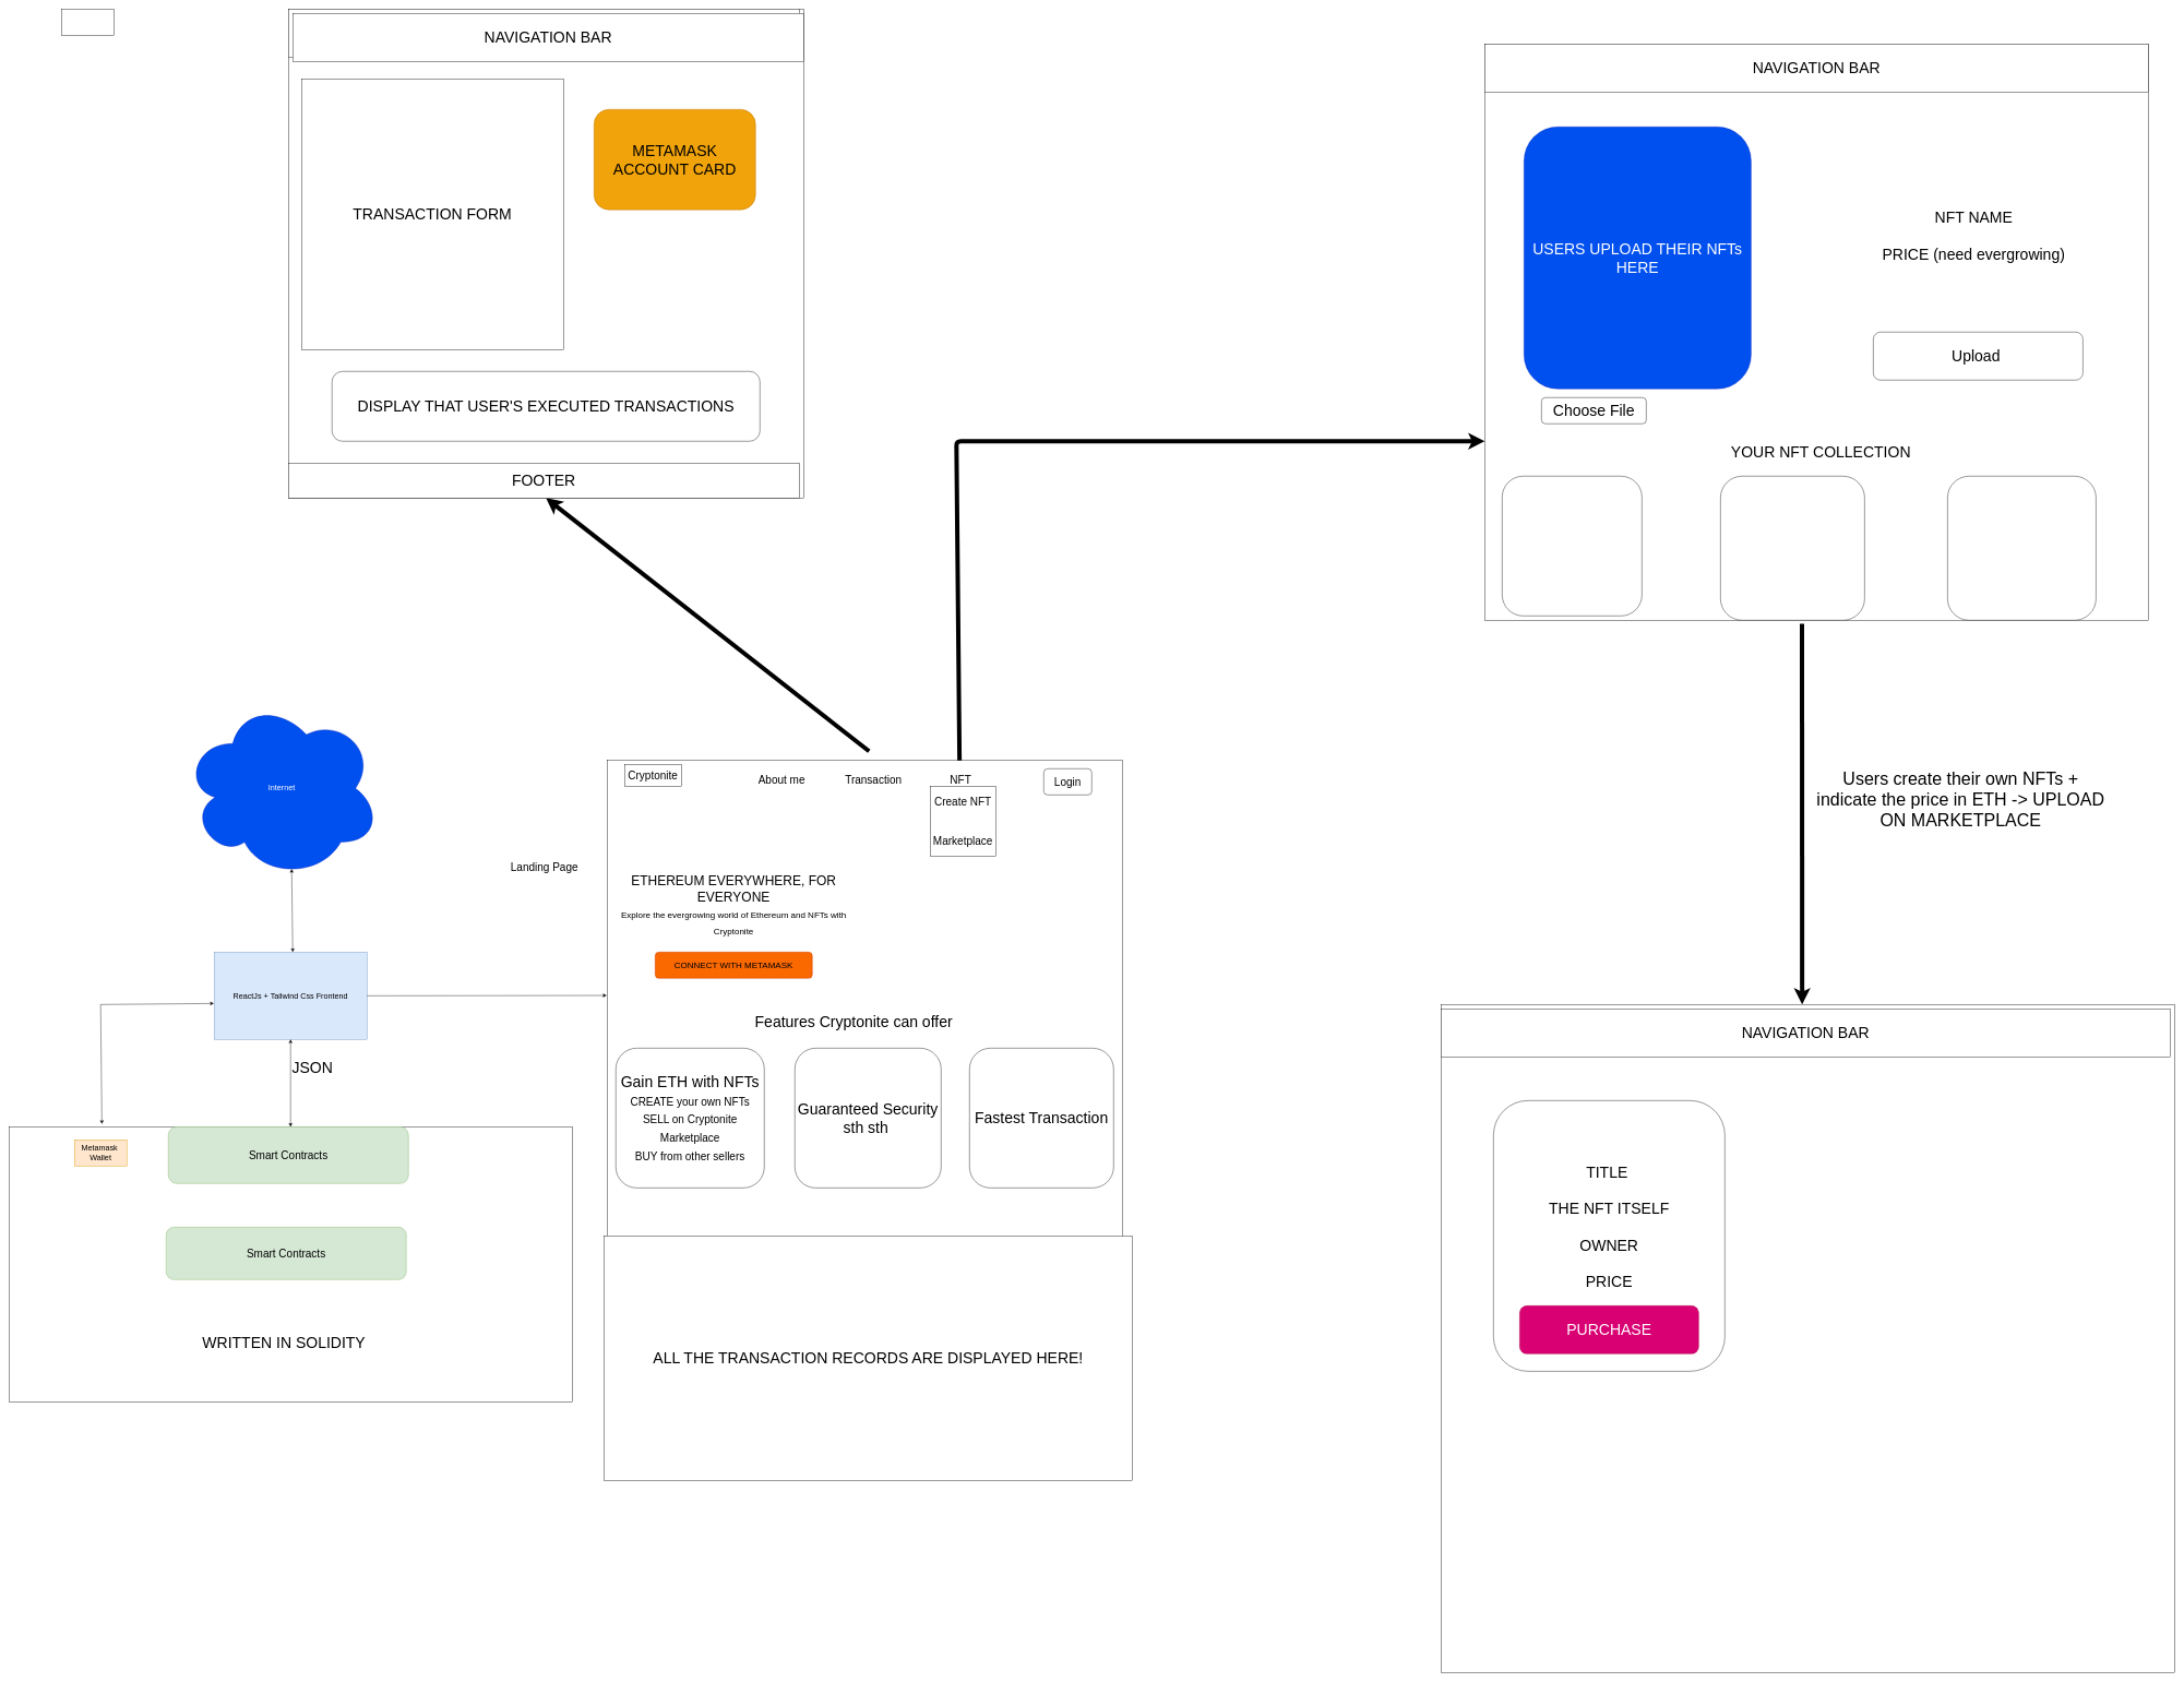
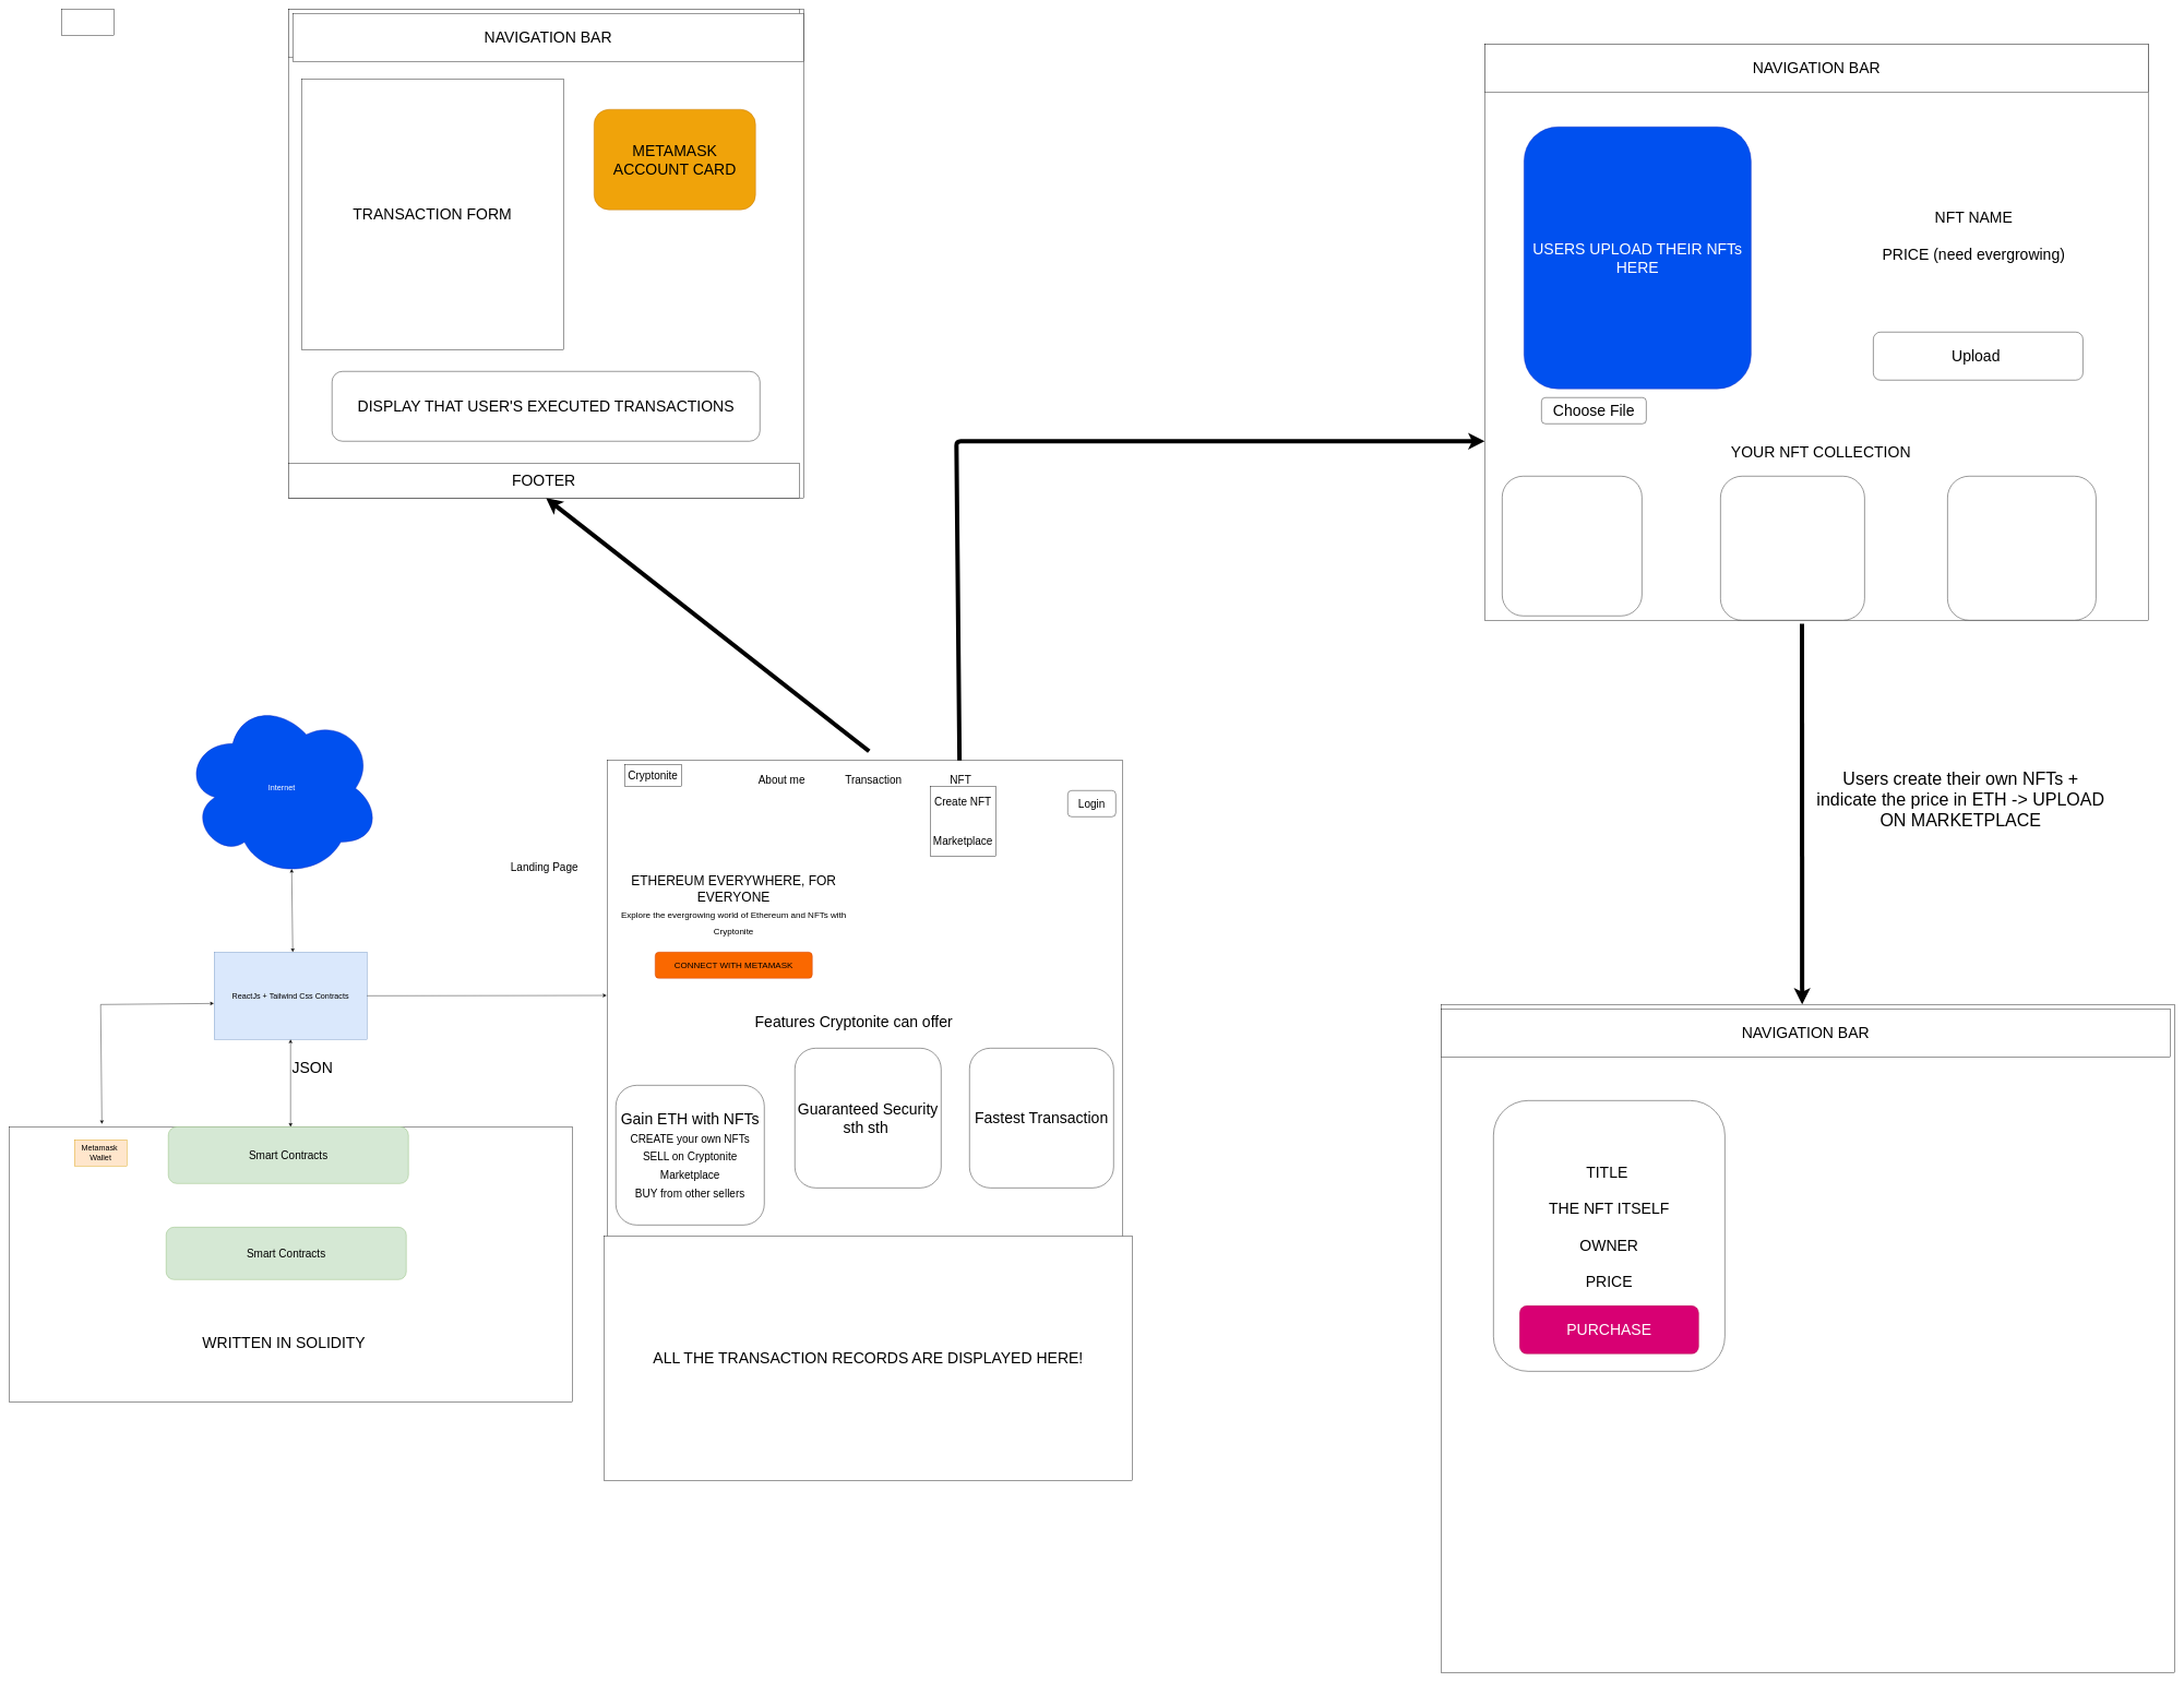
- <mxCell id="18" value="Login" style="rounded=1;whiteSpace=wrap;html=1;fontSize=25;" parent="1" vertex="1"><mxGeometry x="2390" y="1760" width="110" height="60" as="geometry" /></mxCell>
+ <mxCell id="18" value="Login" style="rounded=1;whiteSpace=wrap;html=1;fontSize=25;" parent="1" vertex="1"><mxGeometry x="2445" y="1810" width="110" height="60" as="geometry" /></mxCell>
- <mxCell id="4" value="&lt;font color=&quot;#000000&quot;&gt;ReactJs + Tailwind Css Frontend&lt;/font&gt;" style="rounded=0;whiteSpace=wrap;html=1;fontSize=18;fillColor=#dae8fc;strokeColor=#6c8ebf;" parent="1" vertex="1"><mxGeometry x="490" y="2180" width="350" height="200" as="geometry" /></mxCell>
+ <mxCell id="4" value="&lt;font color=&quot;#000000&quot;&gt;ReactJs + Tailwind Css Contracts&lt;/font&gt;" style="rounded=0;whiteSpace=wrap;html=1;fontSize=18;fillColor=#dae8fc;strokeColor=#6c8ebf;" parent="1" vertex="1"><mxGeometry x="490" y="2180" width="350" height="200" as="geometry" /></mxCell>
- <mxCell id="24" value="Gain ETH with NFTs&lt;br style=&quot;font-size: 25px&quot;&gt;&lt;span style=&quot;font-size: 25px&quot;&gt;CREATE your own NFTs&lt;br&gt;&lt;/span&gt;&lt;font style=&quot;font-size: 25px&quot;&gt;SELL on Cryptonite Marketplace&lt;br&gt;&lt;/font&gt;&lt;font style=&quot;font-size: 25px&quot;&gt;BUY from other sellers&lt;/font&gt;" style="rounded=1;whiteSpace=wrap;html=1;fontSize=35;" parent="1" vertex="1"><mxGeometry x="1410" y="2400" width="340" height="320" as="geometry" /></mxCell>
+ <mxCell id="24" value="Gain ETH with NFTs&lt;br style=&quot;font-size: 25px&quot;&gt;&lt;span style=&quot;font-size: 25px&quot;&gt;CREATE your own NFTs&lt;br&gt;&lt;/span&gt;&lt;font style=&quot;font-size: 25px&quot;&gt;SELL on Cryptonite Marketplace&lt;br&gt;&lt;/font&gt;&lt;font style=&quot;font-size: 25px&quot;&gt;BUY from other sellers&lt;/font&gt;" style="rounded=1;whiteSpace=wrap;html=1;fontSize=35;" parent="1" vertex="1"><mxGeometry x="1410" y="2485" width="340" height="320" as="geometry" /></mxCell>
